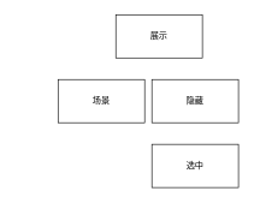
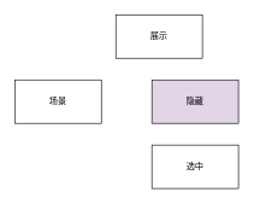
- <mxCell id="2" value="场景" style="rounded=0;whiteSpace=wrap;html=1;" vertex="1" parent="1"><mxGeometry x="80" y="110" width="120" height="60" as="geometry" /></mxCell>
+ <mxCell id="2" value="场景" style="rounded=0;whiteSpace=wrap;html=1;" vertex="1" parent="1"><mxGeometry x="20" y="110" width="120" height="60" as="geometry" /></mxCell>
- <mxCell id="4" value="隐藏" style="rounded=0;whiteSpace=wrap;html=1;" vertex="1" parent="1"><mxGeometry x="210" y="110" width="120" height="60" as="geometry" /></mxCell>
+ <mxCell id="4" value="隐藏" style="rounded=0;whiteSpace=wrap;html=1;fillColor=#e1d5e7;" vertex="1" parent="1"><mxGeometry x="210" y="110" width="120" height="60" as="geometry" /></mxCell>
